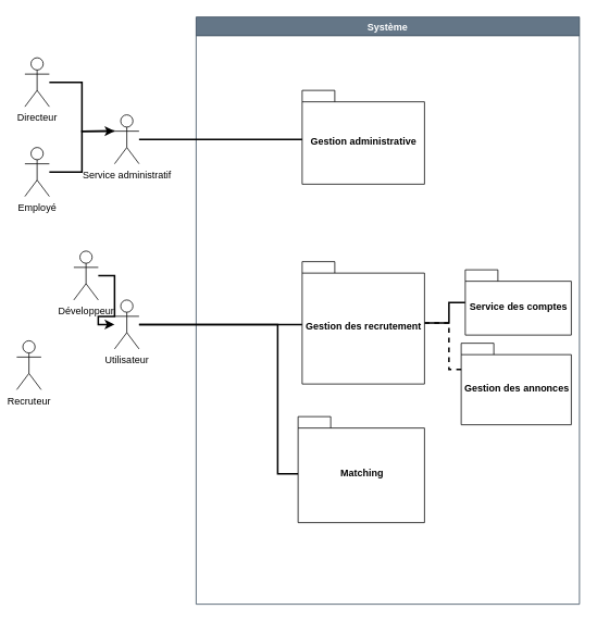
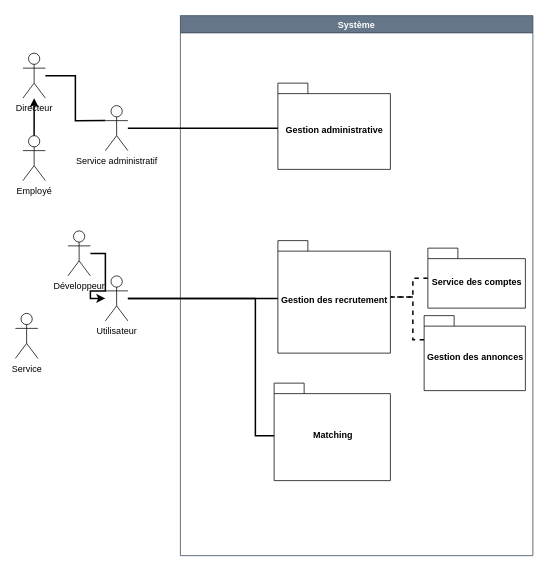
- <mxCell id="18" style="edgeStyle=orthogonalEdgeStyle;rounded=0;orthogonalLoop=1;jettySize=auto;html=1;entryX=0;entryY=0.333;entryDx=0;entryDy=0;entryPerimeter=0;endArrow=classic;endFill=1;strokeWidth=2;" edge="1" parent="1" source="19" target="11"><mxGeometry relative="1" as="geometry" /></mxCell>
+ <mxCell id="18" style="edgeStyle=orthogonalEdgeStyle;rounded=0;orthogonalLoop=1;jettySize=auto;html=1;endArrow=classic;endFill=1;strokeWidth=2;" edge="1" parent="1" source="19" target="21"><mxGeometry relative="1" as="geometry" /></mxCell>
- <mxCell id="5" value="" style="edgeStyle=orthogonalEdgeStyle;rounded=0;orthogonalLoop=1;jettySize=auto;html=1;endArrow=none;endFill=0;strokeWidth=2;" edge="1" parent="2" source="6" target="8"><mxGeometry relative="1" as="geometry"><Array as="points"><mxPoint x="310" y="350" /><mxPoint x="310" y="375" /></Array></mxGeometry></mxCell>
+ <mxCell id="5" value="" style="edgeStyle=orthogonalEdgeStyle;rounded=0;orthogonalLoop=1;jettySize=auto;html=1;endArrow=none;endFill=0;strokeWidth=2;dashed=1;" edge="1" parent="2" source="6" target="8"><mxGeometry relative="1" as="geometry"><Array as="points"><mxPoint x="310" y="350" /><mxPoint x="310" y="375" /></Array></mxGeometry></mxCell>
- <mxCell id="14" value="Recruteur" style="shape=umlActor;verticalLabelPosition=bottom;verticalAlign=top;html=1;outlineConnect=0;" vertex="1" parent="1"><mxGeometry x="20" y="417" width="30" height="60" as="geometry" /></mxCell>
+ <mxCell id="14" value="Service" style="shape=umlActor;verticalLabelPosition=bottom;verticalAlign=top;html=1;outlineConnect=0;" vertex="1" parent="1"><mxGeometry x="20" y="417" width="30" height="60" as="geometry" /></mxCell>
